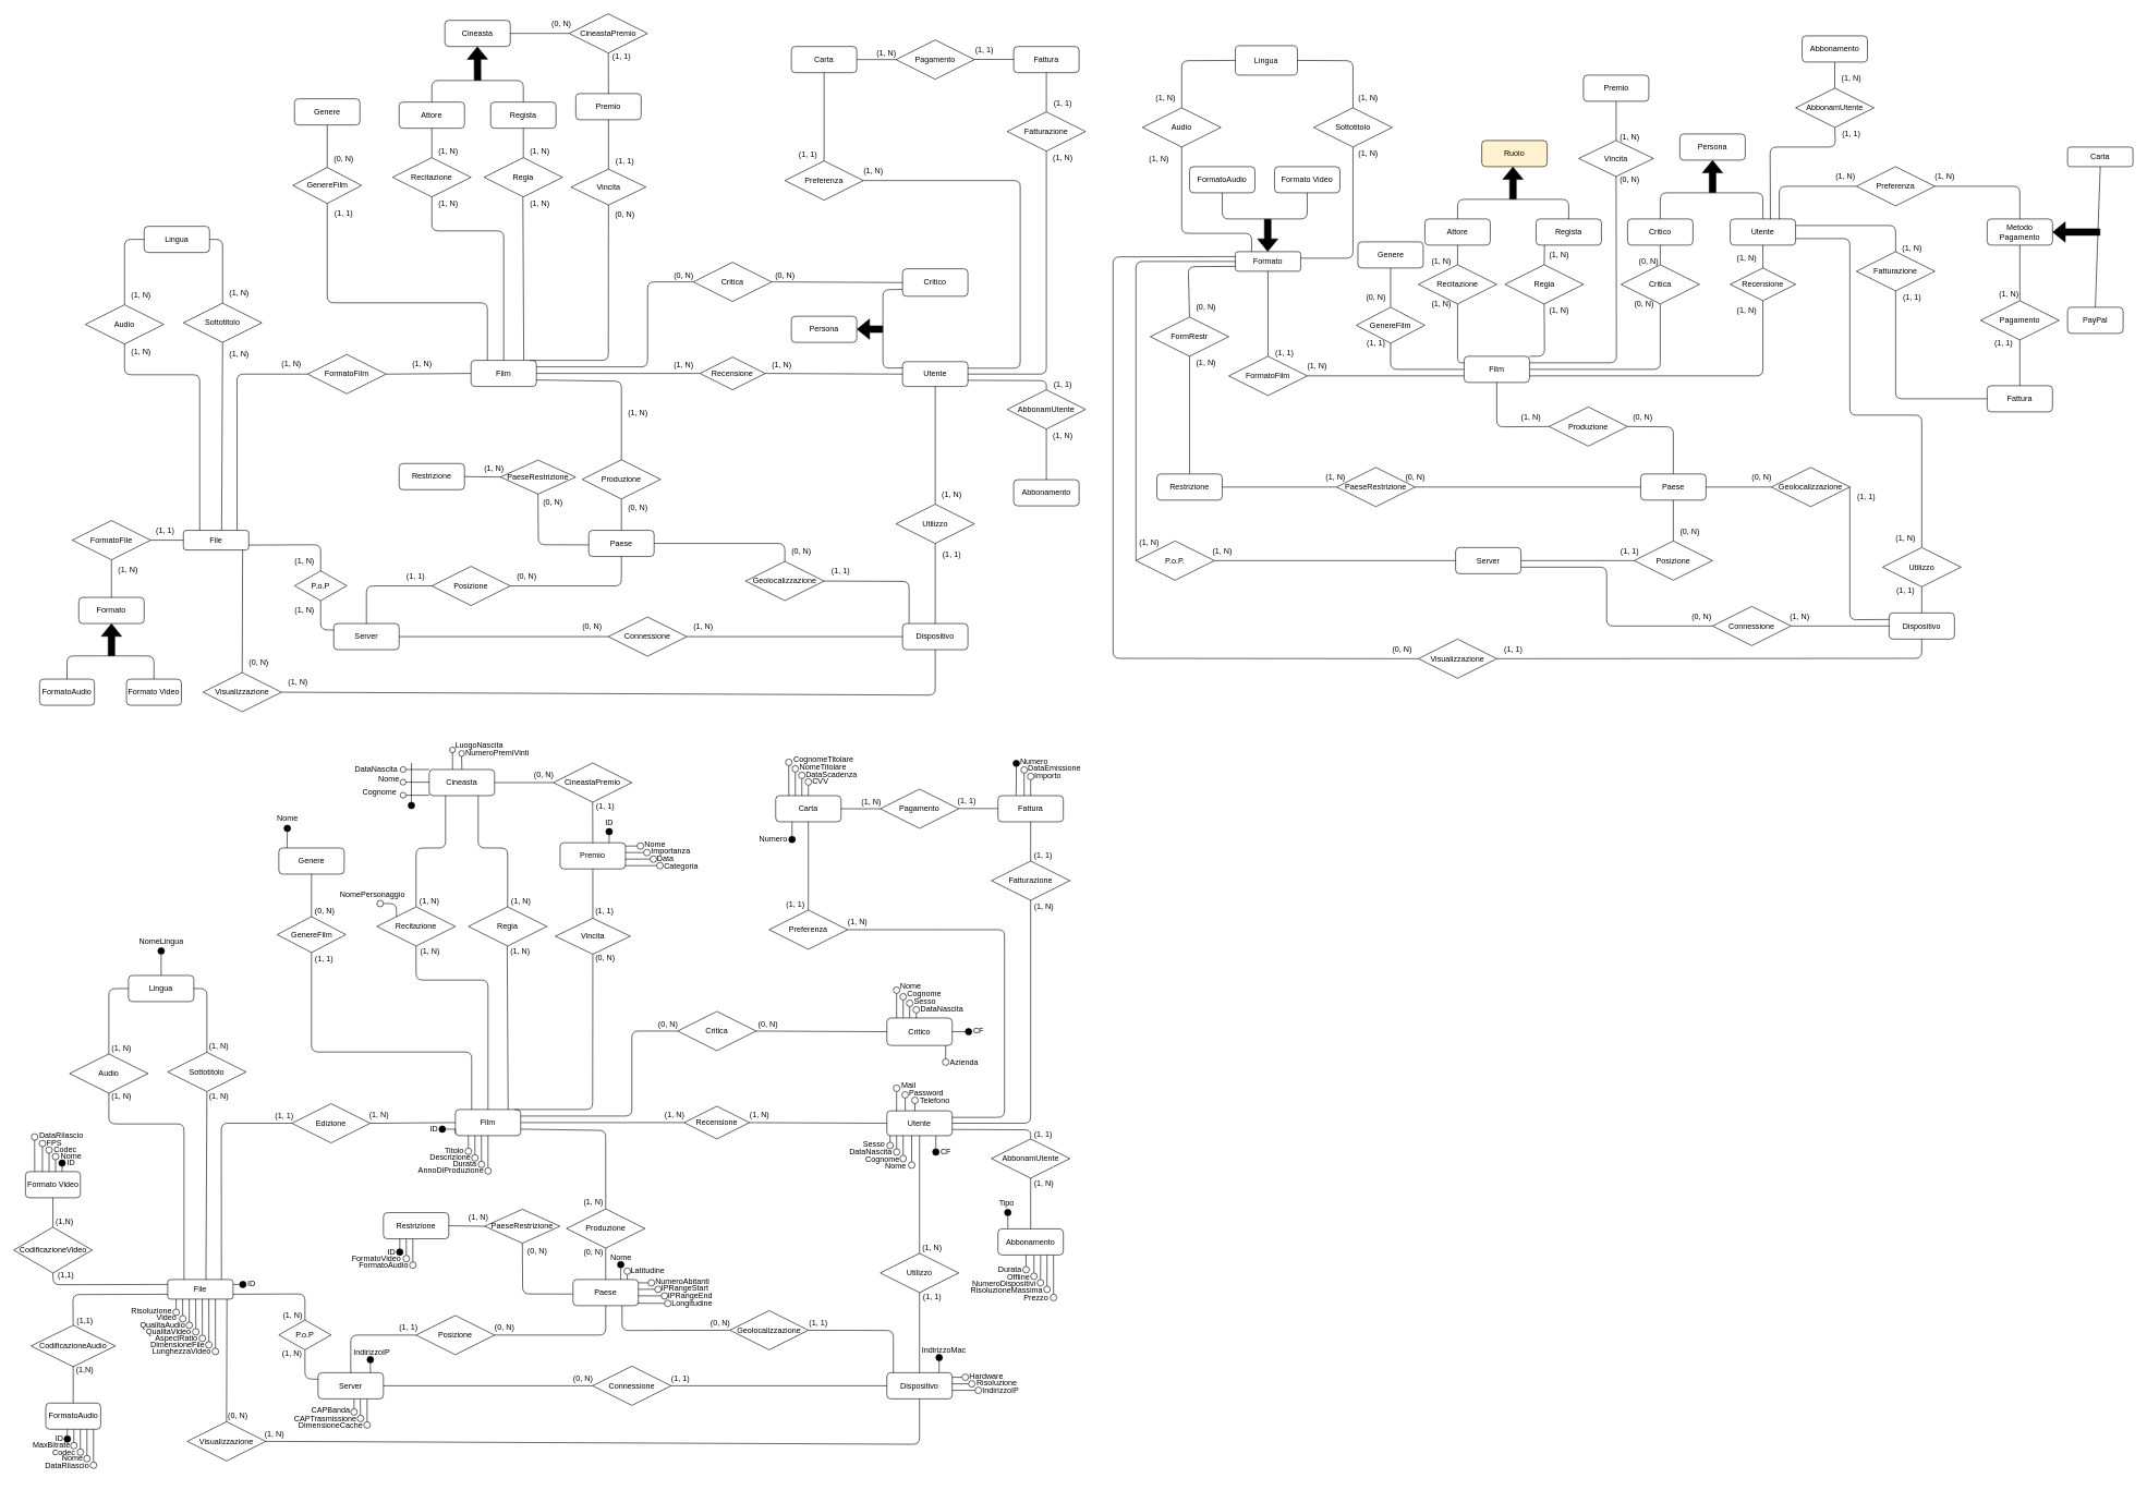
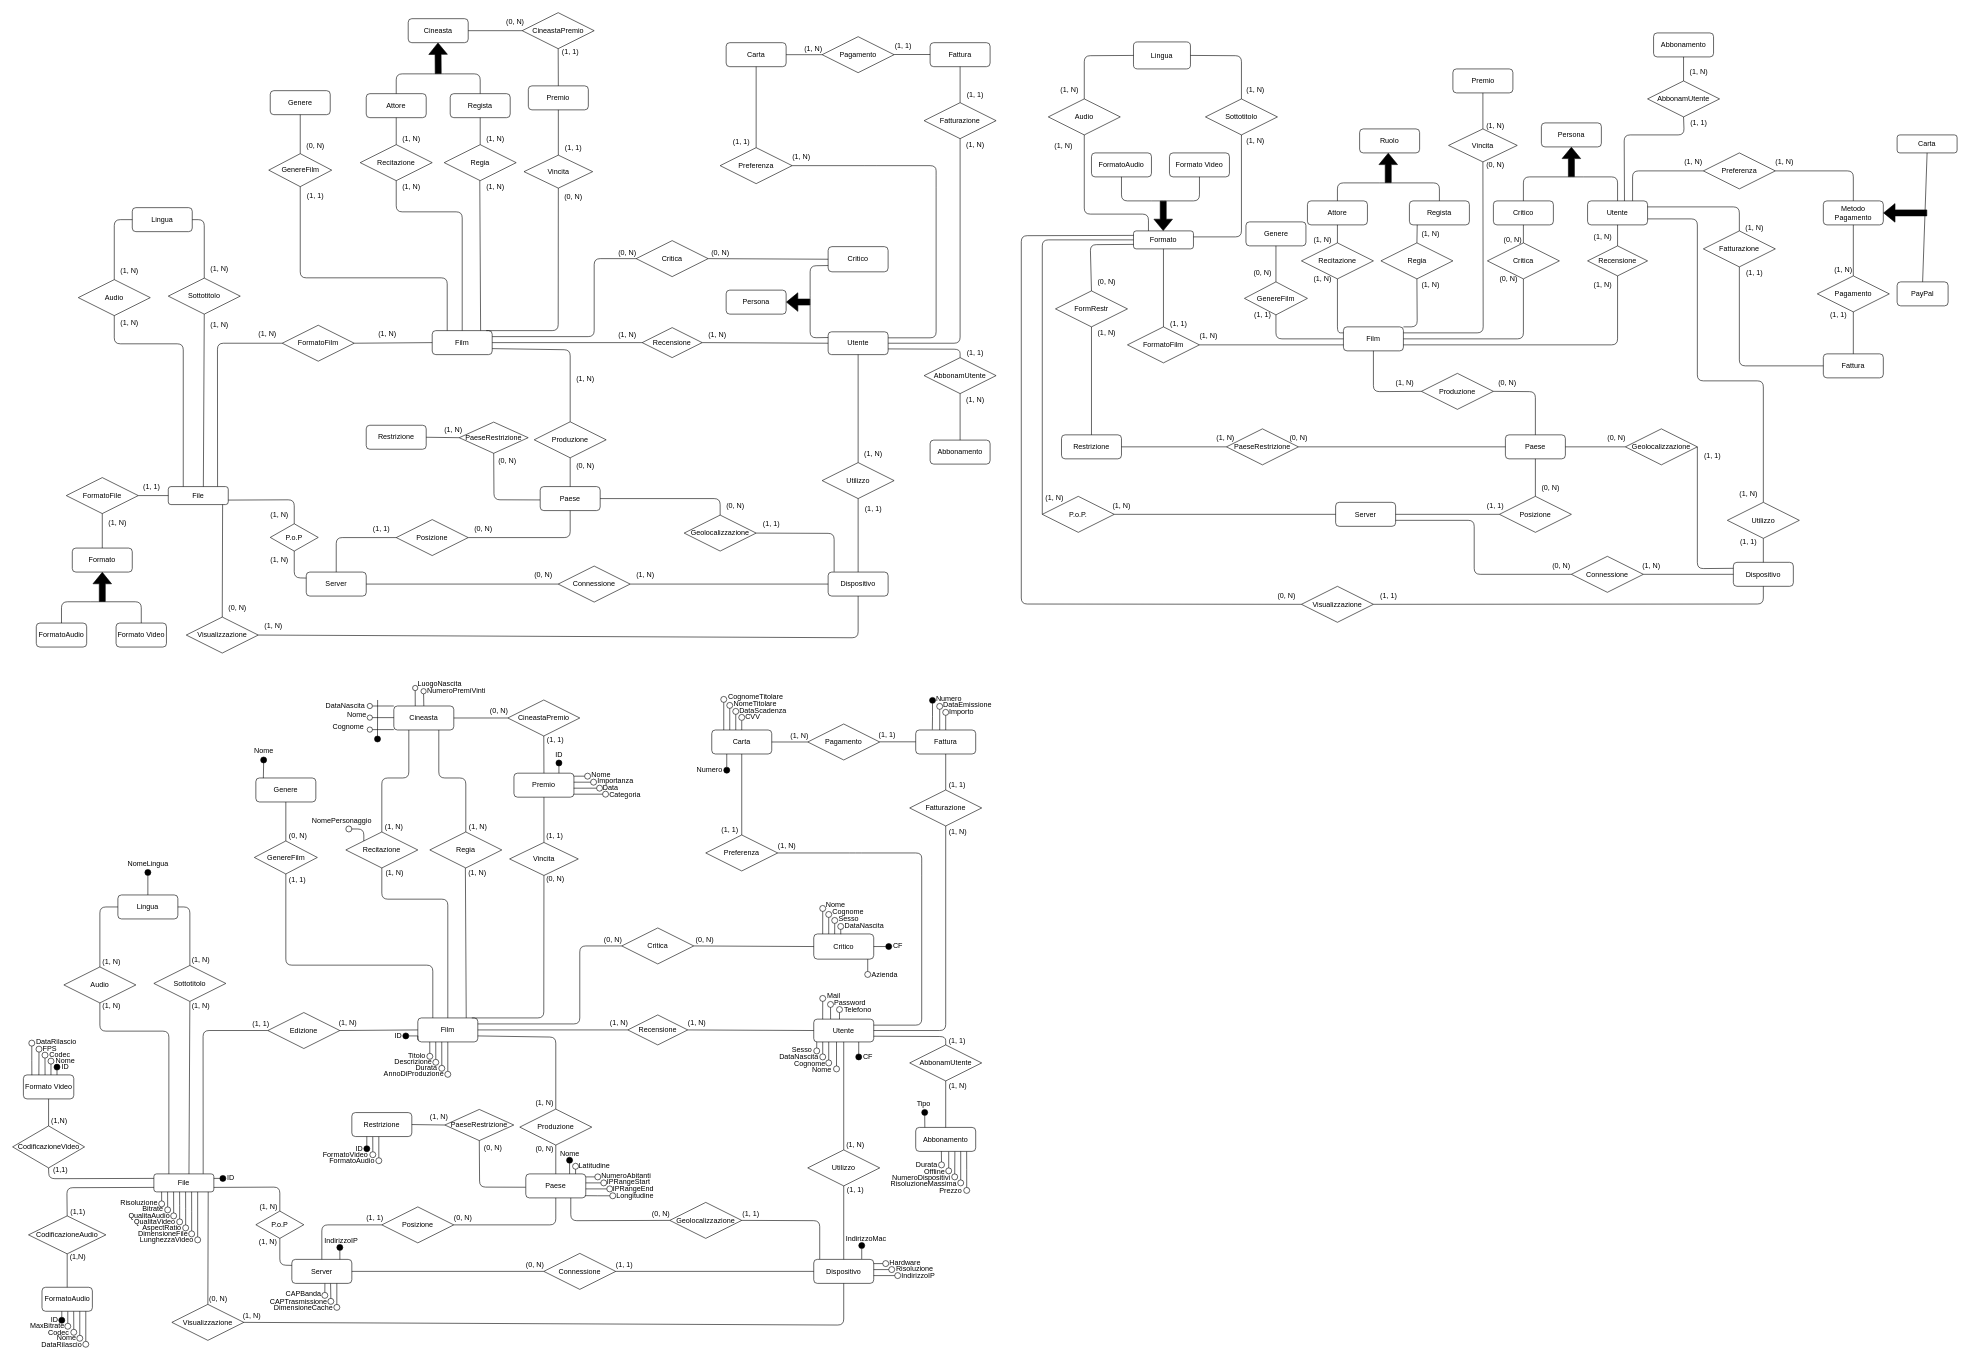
- <mxCell id="4" value="Ruolo" style="whiteSpace=wrap;html=1;align=center;rounded=1;fillColor=#fff2cc;" parent="1" vertex="1"><mxGeometry x="2266" y="214" width="100" height="40" as="geometry" /></mxCell>
+ <mxCell id="4" value="Ruolo" style="whiteSpace=wrap;html=1;align=center;rounded=1;" parent="1" vertex="1"><mxGeometry x="2266" y="214" width="100" height="40" as="geometry" /></mxCell>
- <mxCell id="579" value="Video" style="text;html=1;align=center;verticalAlign=middle;resizable=0;points=[];autosize=1;strokeColor=none;fillColor=none;" parent="1" vertex="1"><mxGeometry x="224" y="2000" width="60" height="30" as="geometry" /></mxCell>
+ <mxCell id="579" value="Bitrate" style="text;html=1;align=center;verticalAlign=middle;resizable=0;points=[];autosize=1;strokeColor=none;fillColor=none;" parent="1" vertex="1"><mxGeometry x="224" y="2000" width="60" height="30" as="geometry" /></mxCell>
